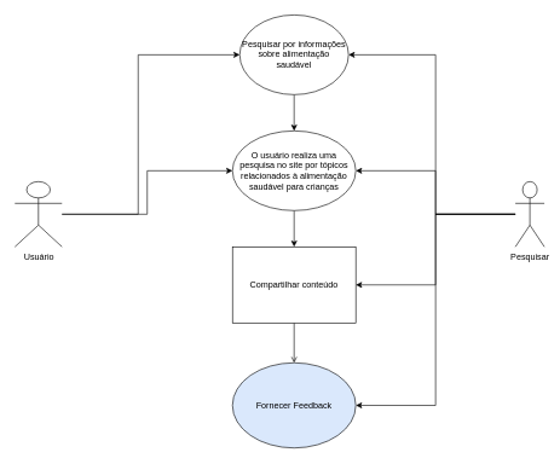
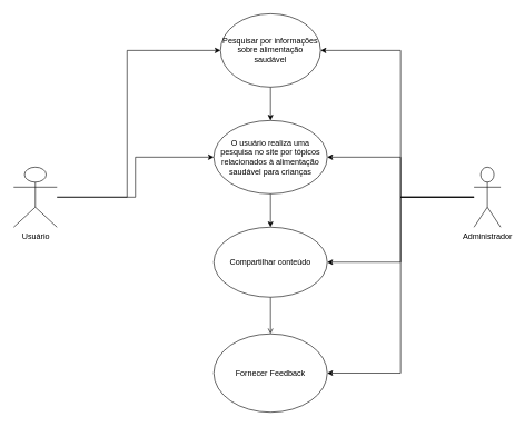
- <mxCell id="16" value="Pesquisar" style="shape=umlActor;verticalLabelPosition=bottom;verticalAlign=top;html=1;outlineConnect=0;fontStyle=0" parent="1" vertex="1"><mxGeometry x="710" y="250" width="40" height="90" as="geometry" /></mxCell>
+ <mxCell id="16" value="Administrador" style="shape=umlActor;verticalLabelPosition=bottom;verticalAlign=top;html=1;outlineConnect=0;fontStyle=0" parent="1" vertex="1"><mxGeometry x="710" y="250" width="40" height="90" as="geometry" /></mxCell>
- <mxCell id="7" value="Compartilhar conteúdo" style="whiteSpace=wrap;html=1;rounded=0;" parent="1" vertex="1"><mxGeometry x="320" y="340" width="170" height="105" as="geometry" /></mxCell>
+ <mxCell id="7" value="Compartilhar conteúdo" style="ellipse;whiteSpace=wrap;html=1;" parent="1" vertex="1"><mxGeometry x="320" y="340" width="170" height="105" as="geometry" /></mxCell>
- <mxCell id="8" value="Fornecer Feedback" style="ellipse;whiteSpace=wrap;html=1;fillColor=#dae8fc;" parent="1" vertex="1"><mxGeometry x="320" y="500" width="170" height="117.5" as="geometry" /></mxCell>
+ <mxCell id="8" value="Fornecer Feedback" style="ellipse;whiteSpace=wrap;html=1;" parent="1" vertex="1"><mxGeometry x="320" y="500" width="170" height="117.5" as="geometry" /></mxCell>
